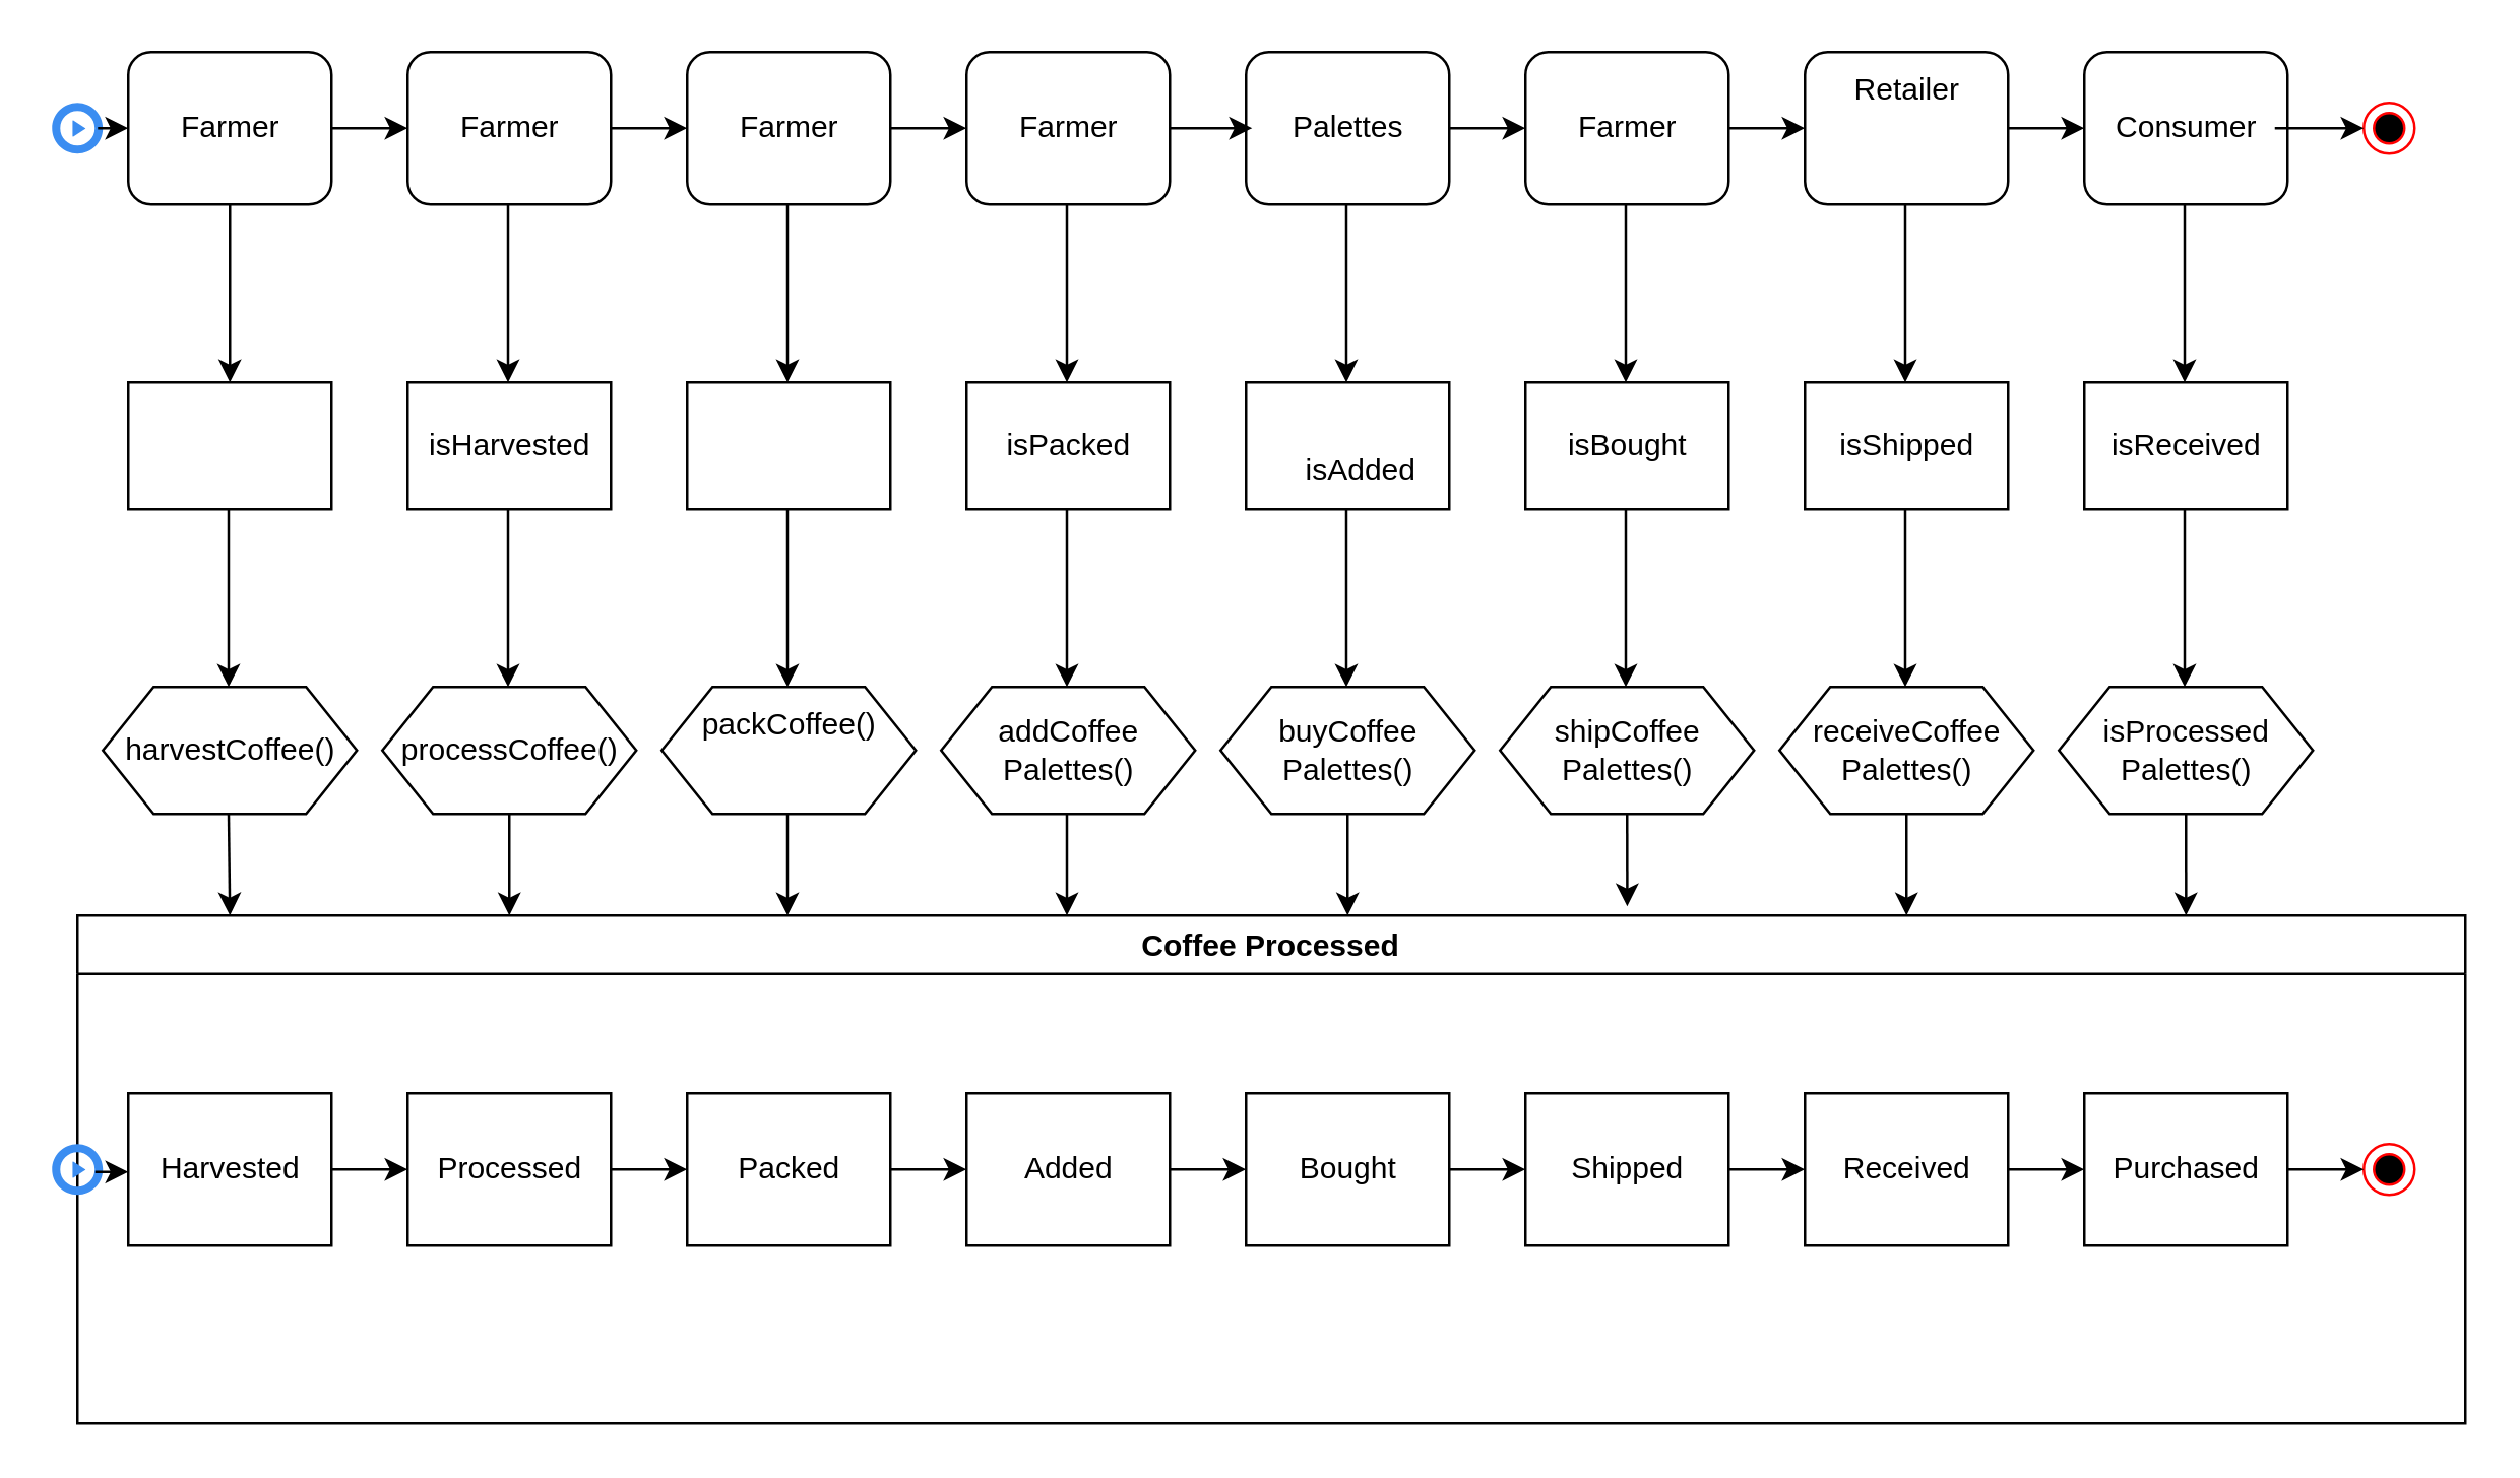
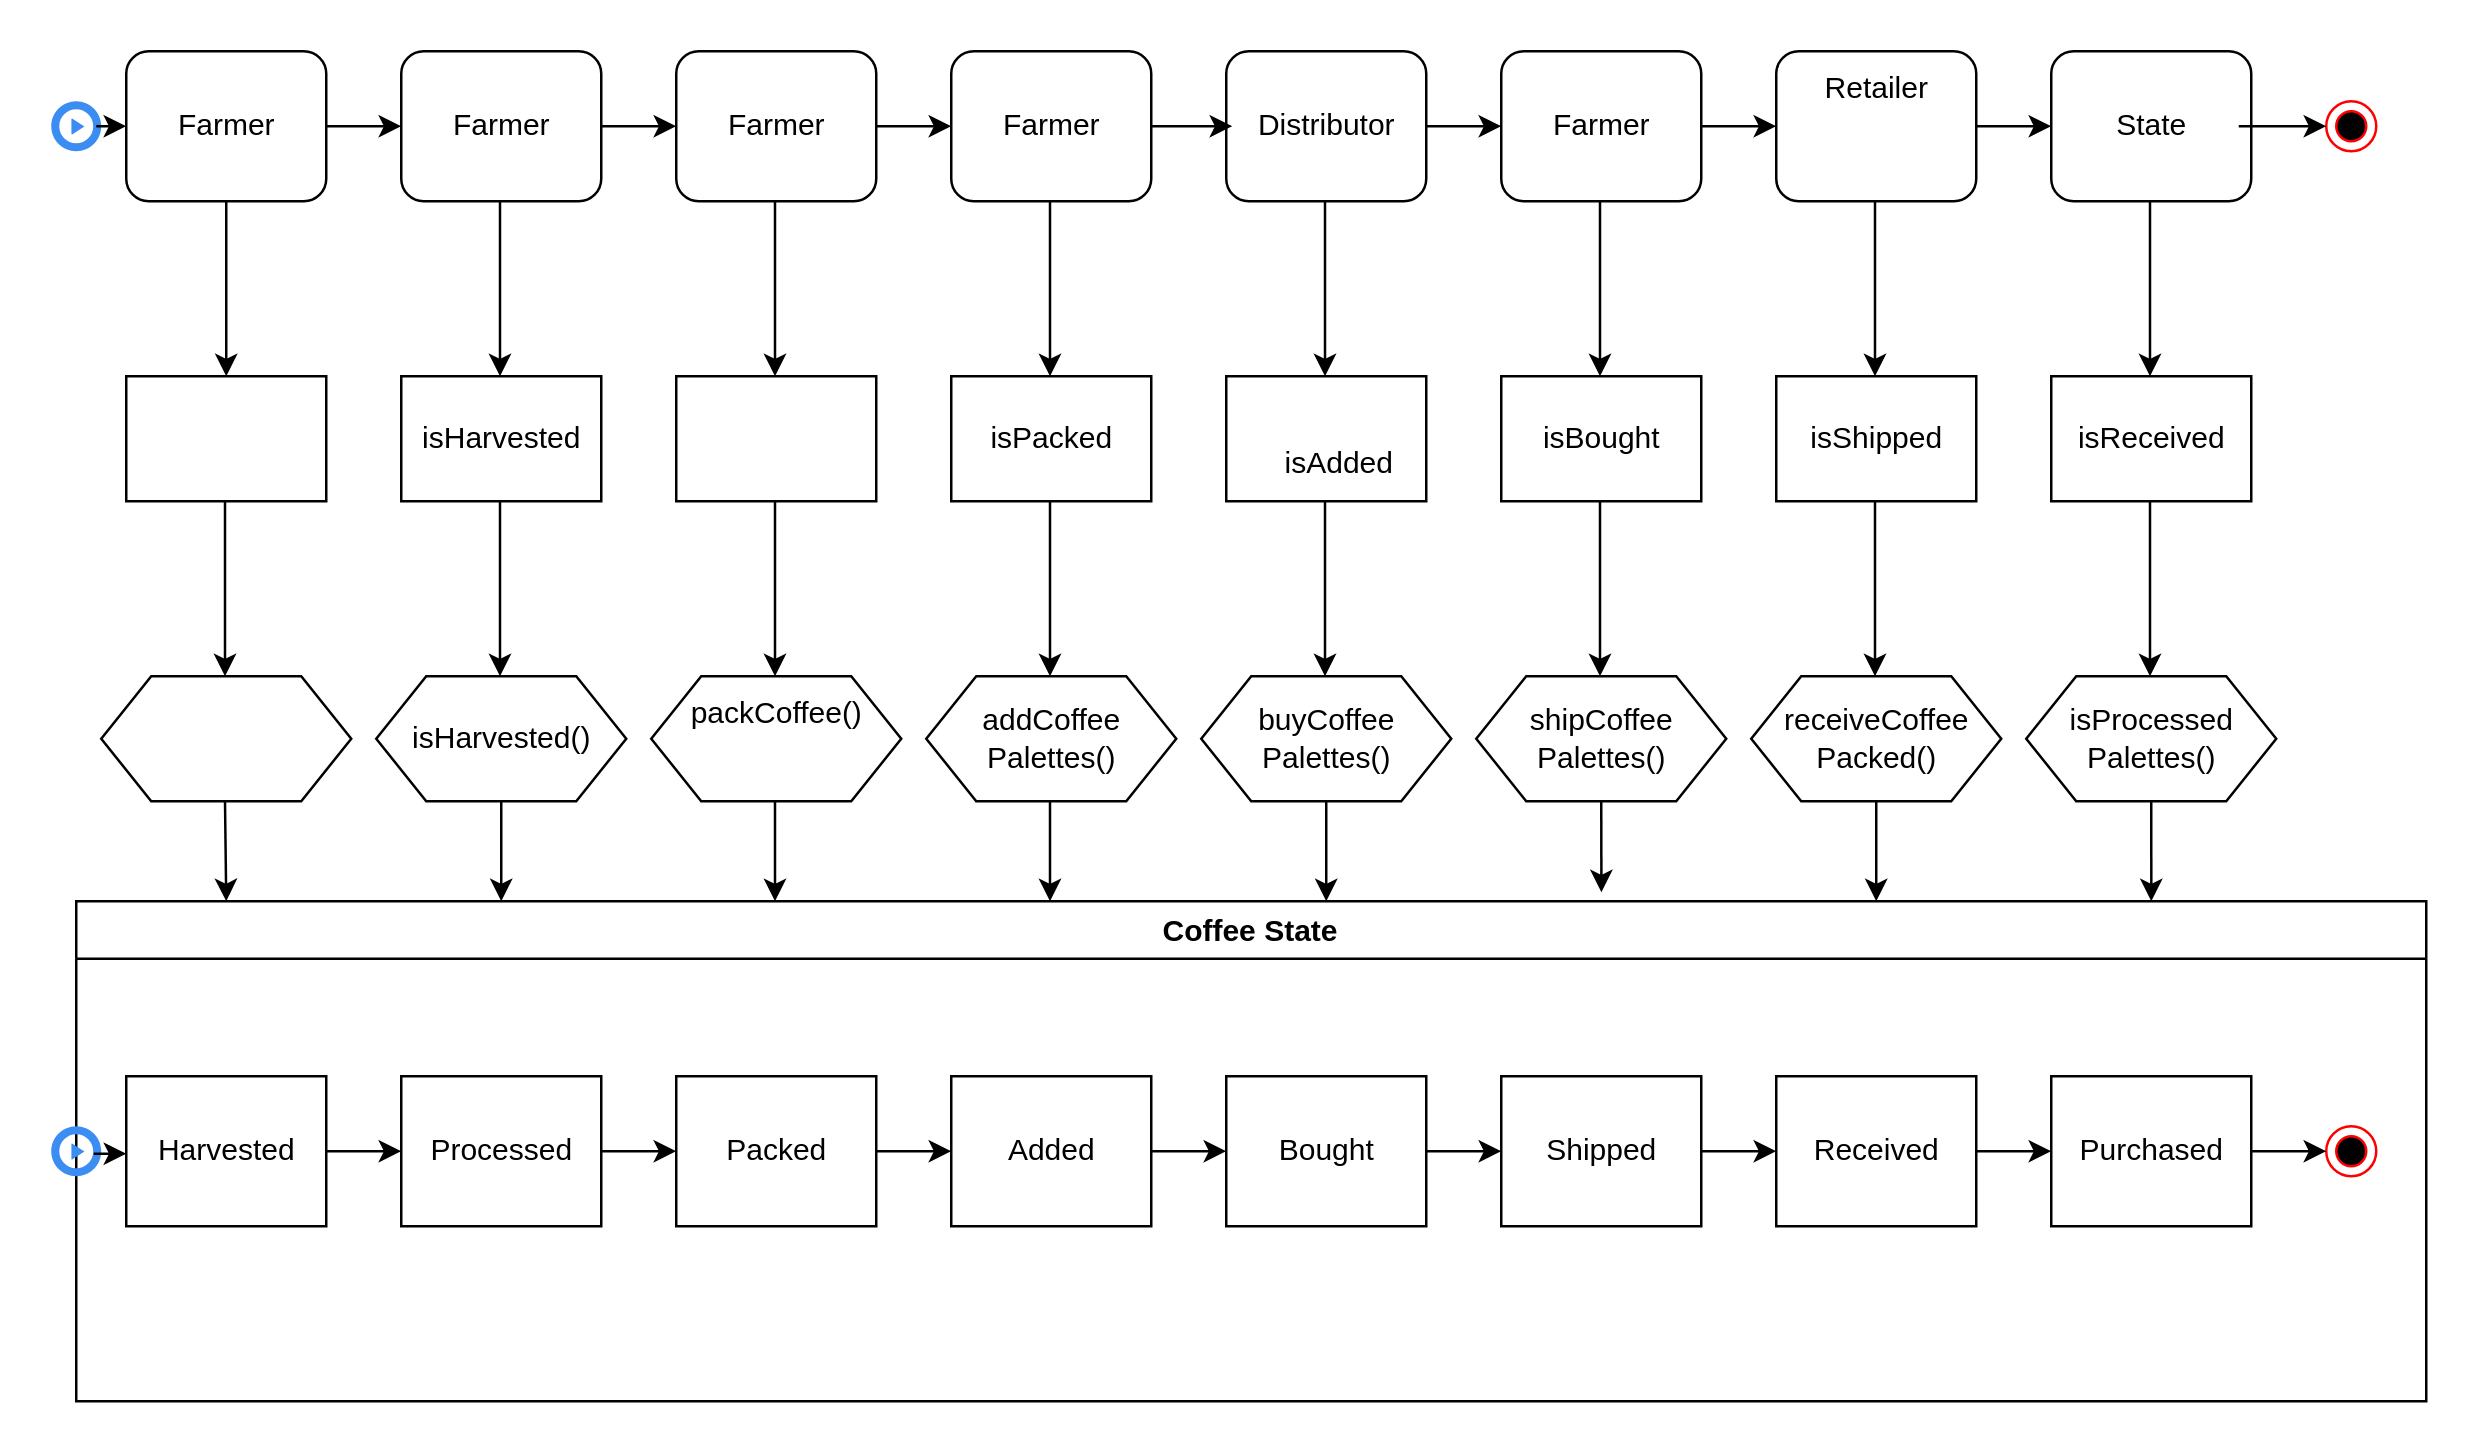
- <mxCell id="50" value="Palettes" style="text;html=1;resizable=0;autosize=1;align=center;verticalAlign=middle;points=[];fillColor=none;strokeColor=none;rounded=0;" parent="1" vertex="1"><mxGeometry x="495" y="40" width="70" height="20" as="geometry" /></mxCell>
+ <mxCell id="50" value="Distributor" style="text;html=1;resizable=0;autosize=1;align=center;verticalAlign=middle;points=[];fillColor=none;strokeColor=none;rounded=0;" parent="1" vertex="1"><mxGeometry x="495" y="40" width="70" height="20" as="geometry" /></mxCell>
- <mxCell id="104" value="Consumer" style="text;html=1;resizable=0;autosize=1;align=center;verticalAlign=middle;points=[];fillColor=none;strokeColor=none;rounded=0;" vertex="1" parent="1"><mxGeometry x="825" y="40" width="70" height="20" as="geometry" /></mxCell>
+ <mxCell id="104" value="State" style="text;html=1;resizable=0;autosize=1;align=center;verticalAlign=middle;points=[];fillColor=none;strokeColor=none;rounded=0;" vertex="1" parent="1"><mxGeometry x="825" y="40" width="70" height="20" as="geometry" /></mxCell>
- <mxCell id="36" value="harvestCoffee()" style="text;html=1;resizable=0;autosize=1;align=center;verticalAlign=middle;points=[];fillColor=none;strokeColor=none;rounded=0;" parent="1" vertex="1"><mxGeometry x="40" y="285" width="100" height="20" as="geometry" /></mxCell>
- <mxCell id="38" value="processCoffee()" style="text;html=1;resizable=0;autosize=1;align=center;verticalAlign=middle;points=[];fillColor=none;strokeColor=none;rounded=0;" parent="1" vertex="1"><mxGeometry x="150" y="285" width="100" height="20" as="geometry" /></mxCell>
+ <mxCell id="38" value="isHarvested()" style="text;html=1;resizable=0;autosize=1;align=center;verticalAlign=middle;points=[];fillColor=none;strokeColor=none;rounded=0;" parent="1" vertex="1"><mxGeometry x="150" y="285" width="100" height="20" as="geometry" /></mxCell>
- <mxCell id="54" value="receiveCoffee&lt;br&gt;Palettes()" style="text;html=1;resizable=0;autosize=1;align=center;verticalAlign=middle;points=[];fillColor=none;strokeColor=none;rounded=0;" parent="1" vertex="1"><mxGeometry x="705" y="280" width="90" height="30" as="geometry" /></mxCell>
+ <mxCell id="54" value="receiveCoffee&lt;br&gt;Packed()" style="text;html=1;resizable=0;autosize=1;align=center;verticalAlign=middle;points=[];fillColor=none;strokeColor=none;rounded=0;" parent="1" vertex="1"><mxGeometry x="705" y="280" width="90" height="30" as="geometry" /></mxCell>
- <mxCell id="2" value="Coffee Processed" style="swimlane;" parent="1" vertex="1"><mxGeometry x="30" y="360" width="940" height="200" as="geometry" /></mxCell>
+ <mxCell id="2" value="Coffee State" style="swimlane;" parent="1" vertex="1"><mxGeometry x="30" y="360" width="940" height="200" as="geometry" /></mxCell>
